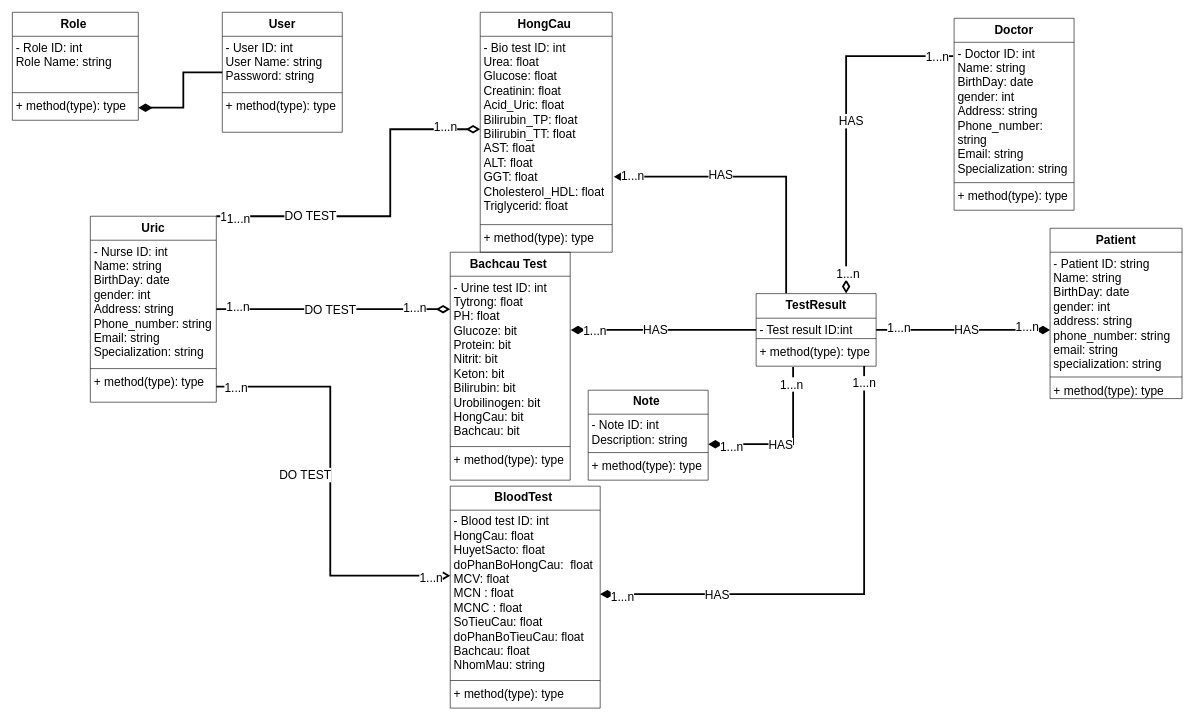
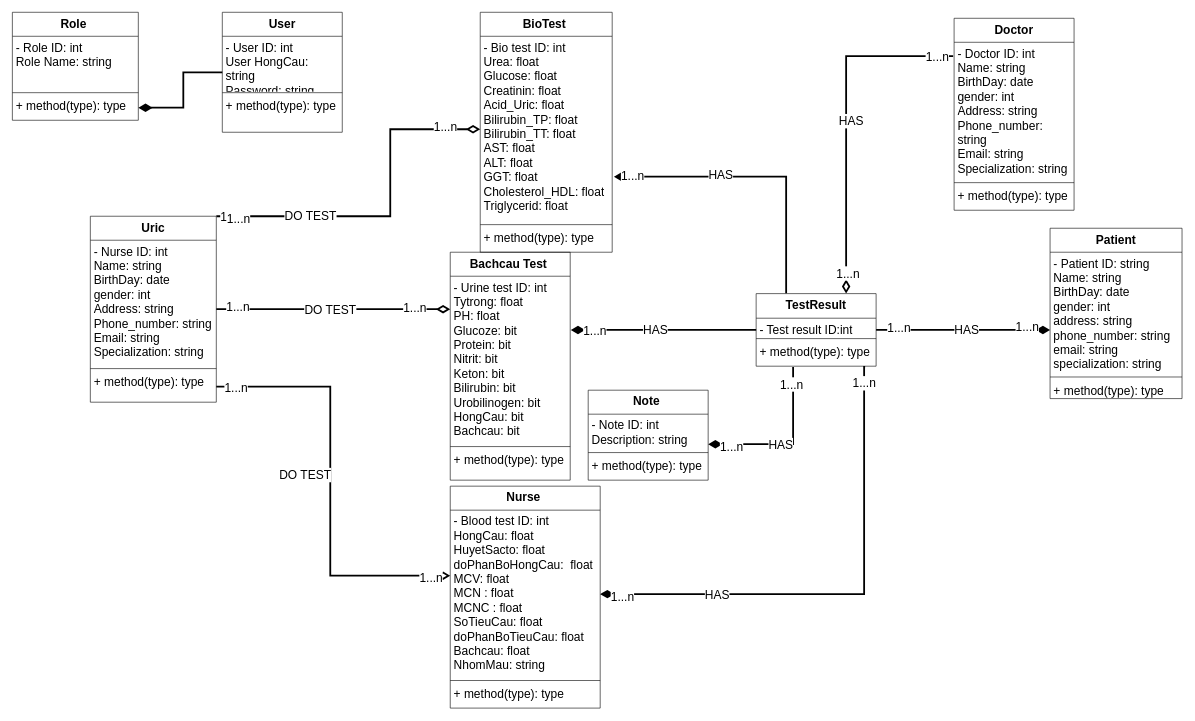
- <mxCell id="73" value="HongCau&amp;nbsp;" style="swimlane;fontStyle=1;align=center;verticalAlign=top;childLayout=stackLayout;horizontal=1;startSize=40;horizontalStack=0;resizeParent=1;resizeParentMax=0;resizeLast=0;collapsible=1;marginBottom=0;whiteSpace=wrap;html=1;fontSize=20;" vertex="1" parent="1"><mxGeometry x="800" y="20" width="220" height="400" as="geometry" /></mxCell>
+ <mxCell id="73" value="BioTest&amp;nbsp;" style="swimlane;fontStyle=1;align=center;verticalAlign=top;childLayout=stackLayout;horizontal=1;startSize=40;horizontalStack=0;resizeParent=1;resizeParentMax=0;resizeLast=0;collapsible=1;marginBottom=0;whiteSpace=wrap;html=1;fontSize=20;" vertex="1" parent="1"><mxGeometry x="800" y="20" width="220" height="400" as="geometry" /></mxCell>
- <mxCell id="8" value="- User ID: int&lt;br style=&quot;font-size: 20px;&quot;&gt;User Name: string&lt;br style=&quot;font-size: 20px;&quot;&gt;Password: string&lt;div style=&quot;display: none; font-size: 20px;&quot; id=&quot;SDCloudData&quot;&gt;&lt;/div&gt;" style="text;strokeColor=none;fillColor=none;align=left;verticalAlign=top;spacingLeft=4;spacingRight=4;overflow=hidden;rotatable=0;points=[[0,0.5],[1,0.5]];portConstraint=eastwest;whiteSpace=wrap;html=1;fontSize=20;" vertex="1" parent="7"><mxGeometry y="40" width="200" height="90" as="geometry" /></mxCell>
+ <mxCell id="8" value="- User ID: int&lt;br style=&quot;font-size: 20px;&quot;&gt;User HongCau: string&lt;br style=&quot;font-size: 20px;&quot;&gt;Password: string&lt;div style=&quot;display: none; font-size: 20px;&quot; id=&quot;SDCloudData&quot;&gt;&lt;/div&gt;" style="text;strokeColor=none;fillColor=none;align=left;verticalAlign=top;spacingLeft=4;spacingRight=4;overflow=hidden;rotatable=0;points=[[0,0.5],[1,0.5]];portConstraint=eastwest;whiteSpace=wrap;html=1;fontSize=20;" vertex="1" parent="7"><mxGeometry y="40" width="200" height="90" as="geometry" /></mxCell>
- <mxCell id="39" value="BloodTest&amp;nbsp;" style="swimlane;fontStyle=1;align=center;verticalAlign=top;childLayout=stackLayout;horizontal=1;startSize=40;horizontalStack=0;resizeParent=1;resizeParentMax=0;resizeLast=0;collapsible=1;marginBottom=0;whiteSpace=wrap;html=1;fontSize=20;" vertex="1" parent="1"><mxGeometry x="750" y="810" width="250" height="370" as="geometry" /></mxCell>
+ <mxCell id="39" value="Nurse&amp;nbsp;" style="swimlane;fontStyle=1;align=center;verticalAlign=top;childLayout=stackLayout;horizontal=1;startSize=40;horizontalStack=0;resizeParent=1;resizeParentMax=0;resizeLast=0;collapsible=1;marginBottom=0;whiteSpace=wrap;html=1;fontSize=20;" vertex="1" parent="1"><mxGeometry x="750" y="810" width="250" height="370" as="geometry" /></mxCell>
